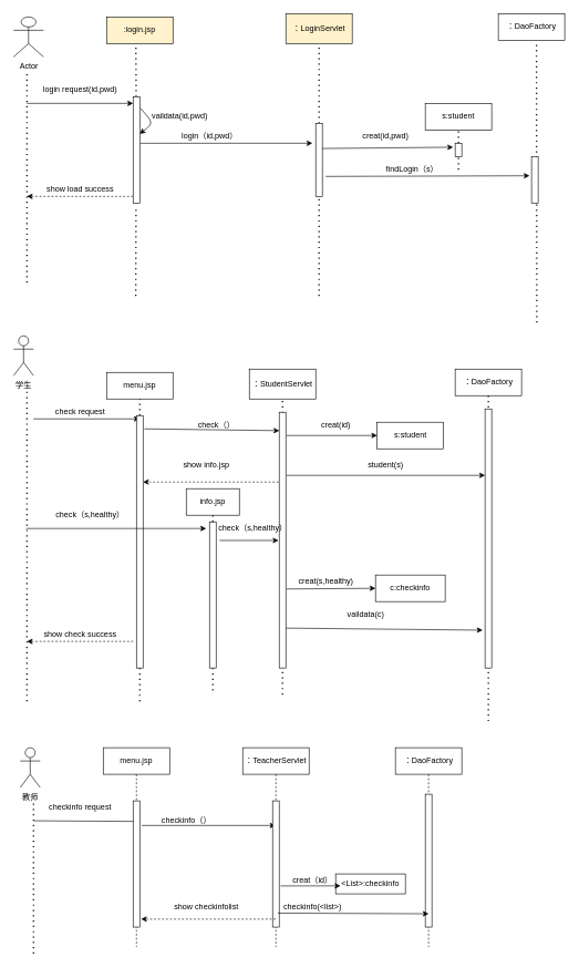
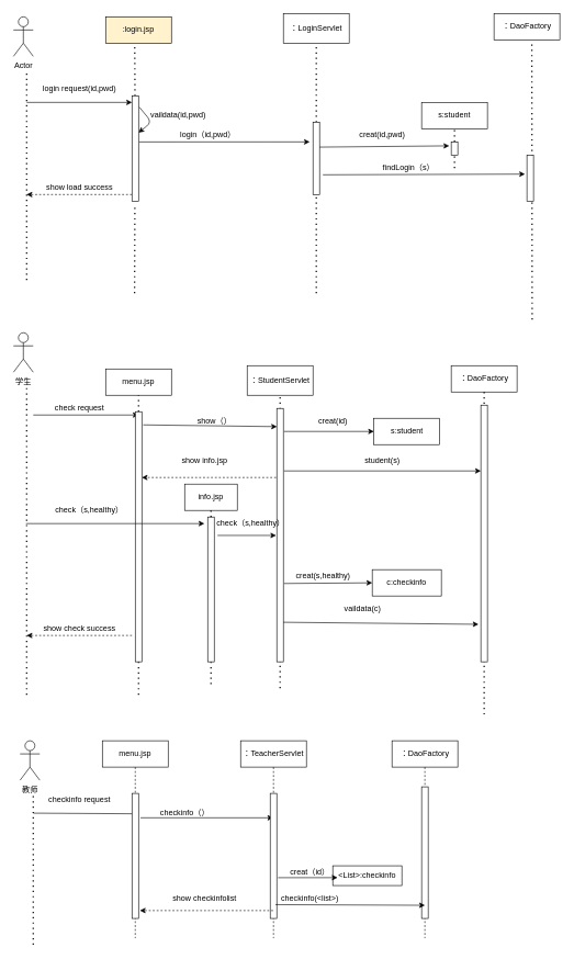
- <mxCell id="4" value="：LoginServlet" style="rounded=0;whiteSpace=wrap;html=1;fillColor=#fff2cc;" parent="1" vertex="1"><mxGeometry x="430" y="20" width="100" height="45" as="geometry" /></mxCell>
+ <mxCell id="4" value="：LoginServlet" style="rounded=0;whiteSpace=wrap;html=1;" parent="1" vertex="1"><mxGeometry x="430" y="20" width="100" height="45" as="geometry" /></mxCell>
- <mxCell id="2" value="Actor" style="shape=umlActor;verticalLabelPosition=bottom;verticalAlign=top;html=1;outlineConnect=0;" parent="1" vertex="1"><mxGeometry x="20" y="25" width="45" height="60" as="geometry" /></mxCell>
+ <mxCell id="2" value="Actor" style="shape=umlActor;verticalLabelPosition=bottom;verticalAlign=top;html=1;outlineConnect=0;" parent="1" vertex="1"><mxGeometry x="20" y="25" width="30" height="60" as="geometry" /></mxCell>
- <mxCell id="33" value="check（）" style="text;html=1;align=center;verticalAlign=middle;resizable=0;points=[];autosize=1;" parent="1" vertex="1"><mxGeometry x="290" y="630" width="70" height="20" as="geometry" /></mxCell>
+ <mxCell id="33" value="show（）" style="text;html=1;align=center;verticalAlign=middle;resizable=0;points=[];autosize=1;" parent="1" vertex="1"><mxGeometry x="290" y="630" width="70" height="20" as="geometry" /></mxCell>
